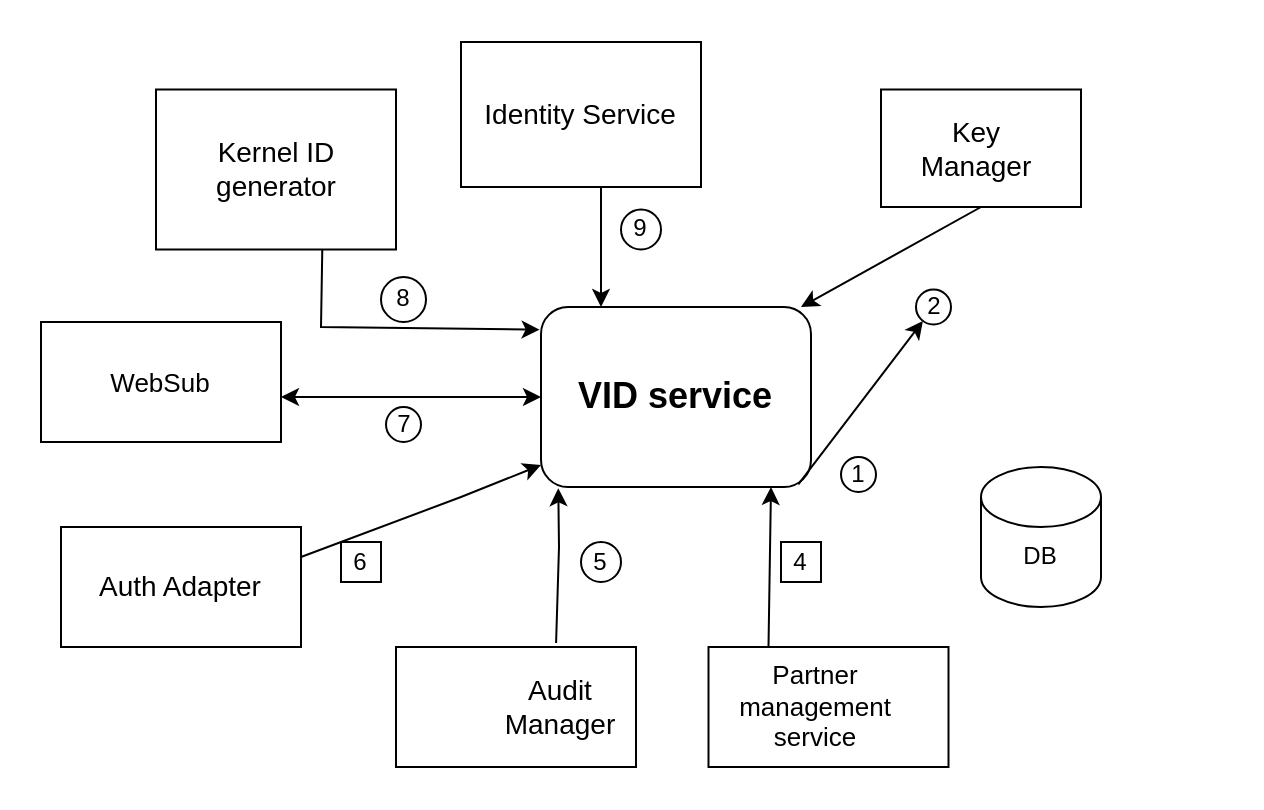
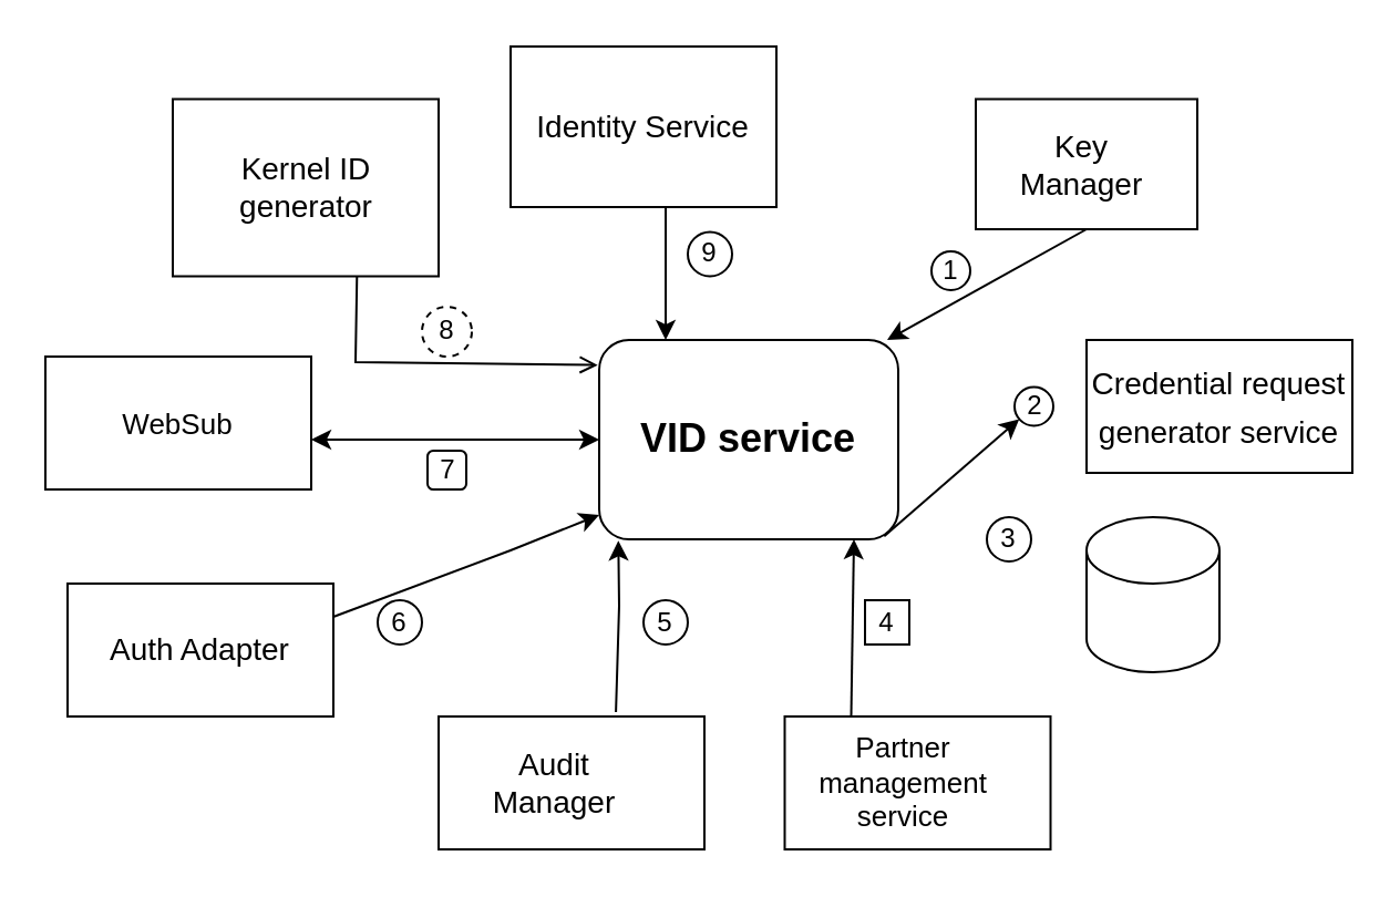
- <mxCell id="18" value="8" style="ellipse;whiteSpace=wrap;html=1;aspect=fixed;" vertex="1" parent="1"><mxGeometry x="190" y="138" width="22.5" height="22.5" as="geometry" /></mxCell>
+ <mxCell id="18" value="8" style="ellipse;whiteSpace=wrap;html=1;aspect=fixed;dashed=1;" vertex="1" parent="1"><mxGeometry x="190" y="138" width="22.5" height="22.5" as="geometry" /></mxCell>
- <mxCell id="15" value="2" style="ellipse;whiteSpace=wrap;html=1;aspect=fixed;" vertex="1" parent="1"><mxGeometry x="457.5" y="144.25" width="17.5" height="17.5" as="geometry" /></mxCell>
+ <mxCell id="15" value="2" style="ellipse;whiteSpace=wrap;html=1;aspect=fixed;" vertex="1" parent="1"><mxGeometry x="457.5" y="174.25" width="17.5" height="17.5" as="geometry" /></mxCell>
- <mxCell id="25" value="" style="endArrow=classic;html=1;rounded=0;fontSize=14;entryX=-0.005;entryY=0.126;entryDx=0;entryDy=0;entryPerimeter=0;exitX=0.693;exitY=0.99;exitDx=0;exitDy=0;exitPerimeter=0;" edge="1" parent="1" source="29" target="2"><mxGeometry width="50" height="50" relative="1" as="geometry"><mxPoint x="160" y="113" as="sourcePoint" /><mxPoint x="280" y="143" as="targetPoint" /><Array as="points"><mxPoint x="160" y="163" /></Array></mxGeometry></mxCell>
+ <mxCell id="25" value="" style="endArrow=open;html=1;rounded=0;fontSize=14;entryX=-0.005;entryY=0.126;entryDx=0;entryDy=0;entryPerimeter=0;exitX=0.693;exitY=0.99;exitDx=0;exitDy=0;exitPerimeter=0;" edge="1" parent="1" source="29" target="2"><mxGeometry width="50" height="50" relative="1" as="geometry"><mxPoint x="160" y="113" as="sourcePoint" /><mxPoint x="280" y="143" as="targetPoint" /><Array as="points"><mxPoint x="160" y="163" /></Array></mxGeometry></mxCell>
+ <mxCell id="20" value="&lt;font style=&quot;font-size: 14px&quot;&gt;Credential request generator service&lt;/font&gt;" style="rounded=0;whiteSpace=wrap;html=1;fontSize=18;" vertex="1" parent="1"><mxGeometry x="490" y="153" width="120" height="60" as="geometry" /></mxCell>
- <mxCell id="32" value="7" style="ellipse;whiteSpace=wrap;html=1;aspect=fixed;" vertex="1" parent="1"><mxGeometry x="192.5" y="203" width="17.5" height="17.5" as="geometry" /></mxCell>
+ <mxCell id="32" value="7" style="whiteSpace=wrap;html=1;aspect=fixed;rounded=1;" vertex="1" parent="1"><mxGeometry x="192.5" y="203" width="17.5" height="17.5" as="geometry" /></mxCell>
- <mxCell id="14" value="1" style="ellipse;whiteSpace=wrap;html=1;aspect=fixed;" vertex="1" parent="1"><mxGeometry x="420" y="228" width="17.5" height="17.5" as="geometry" /></mxCell>
+ <mxCell id="14" value="1" style="ellipse;whiteSpace=wrap;html=1;aspect=fixed;" vertex="1" parent="1"><mxGeometry x="420" y="113" width="17.5" height="17.5" as="geometry" /></mxCell>
+ <mxCell id="16" value="3" style="ellipse;whiteSpace=wrap;html=1;aspect=fixed;" vertex="1" parent="1"><mxGeometry x="445" y="233" width="20" height="20" as="geometry" /></mxCell>
- <mxCell id="10" value="DB" style="text;html=1;strokeColor=none;fillColor=none;align=center;verticalAlign=middle;whiteSpace=wrap;rounded=0;" vertex="1" parent="1"><mxGeometry x="490" y="253" width="60" height="50" as="geometry" /></mxCell>
- <mxCell id="17" value="6" style="whiteSpace=wrap;html=1;aspect=fixed;rounded=0;" vertex="1" parent="1"><mxGeometry x="170" y="270.5" width="20" height="20" as="geometry" /></mxCell>
+ <mxCell id="17" value="6" style="ellipse;whiteSpace=wrap;html=1;aspect=fixed;" vertex="1" parent="1"><mxGeometry x="170" y="270.5" width="20" height="20" as="geometry" /></mxCell>
- <mxCell id="12" value="&lt;font style=&quot;font-size: 14px&quot;&gt;Audit Manager&lt;/font&gt;" style="text;html=1;strokeColor=none;fillColor=none;align=center;verticalAlign=middle;whiteSpace=wrap;rounded=0;" vertex="1" parent="1"><mxGeometry x="250" y="338" width="60" height="30" as="geometry" /></mxCell>
+ <mxCell id="12" value="&lt;font style=&quot;font-size: 14px&quot;&gt;Audit Manager&lt;/font&gt;" style="text;html=1;strokeColor=none;fillColor=none;align=center;verticalAlign=middle;whiteSpace=wrap;rounded=0;" vertex="1" parent="1"><mxGeometry x="220" y="338" width="60" height="30" as="geometry" /></mxCell>
